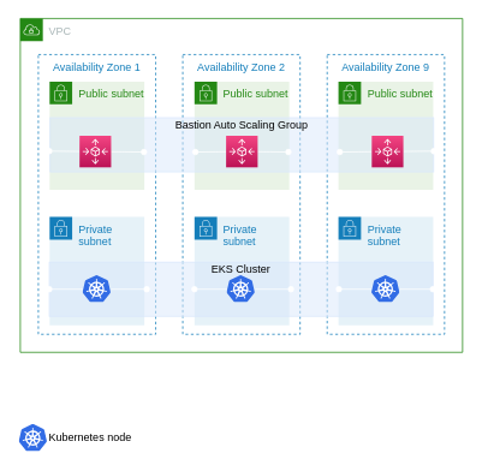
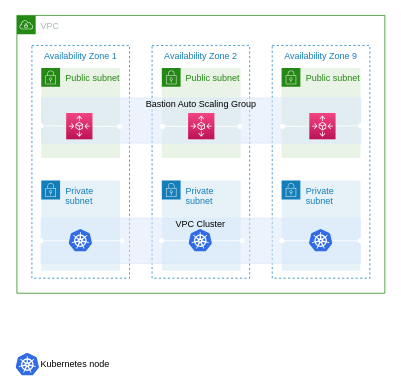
- <mxCell id="12" value="EKS Cluster" style="fillColor=#dae8fc;strokeColor=#DAE8FC;verticalAlign=top;fontStyle=0;spacingTop=-6;fillOpacity=50;" vertex="1" parent="1"><mxGeometry x="54.12" y="290" width="425" height="60" as="geometry" /></mxCell>
+ <mxCell id="12" value="VPC Cluster" style="fillColor=#dae8fc;strokeColor=#DAE8FC;verticalAlign=top;fontStyle=0;spacingTop=-6;fillOpacity=50;" vertex="1" parent="1"><mxGeometry x="54.12" y="290" width="425" height="60" as="geometry" /></mxCell>
